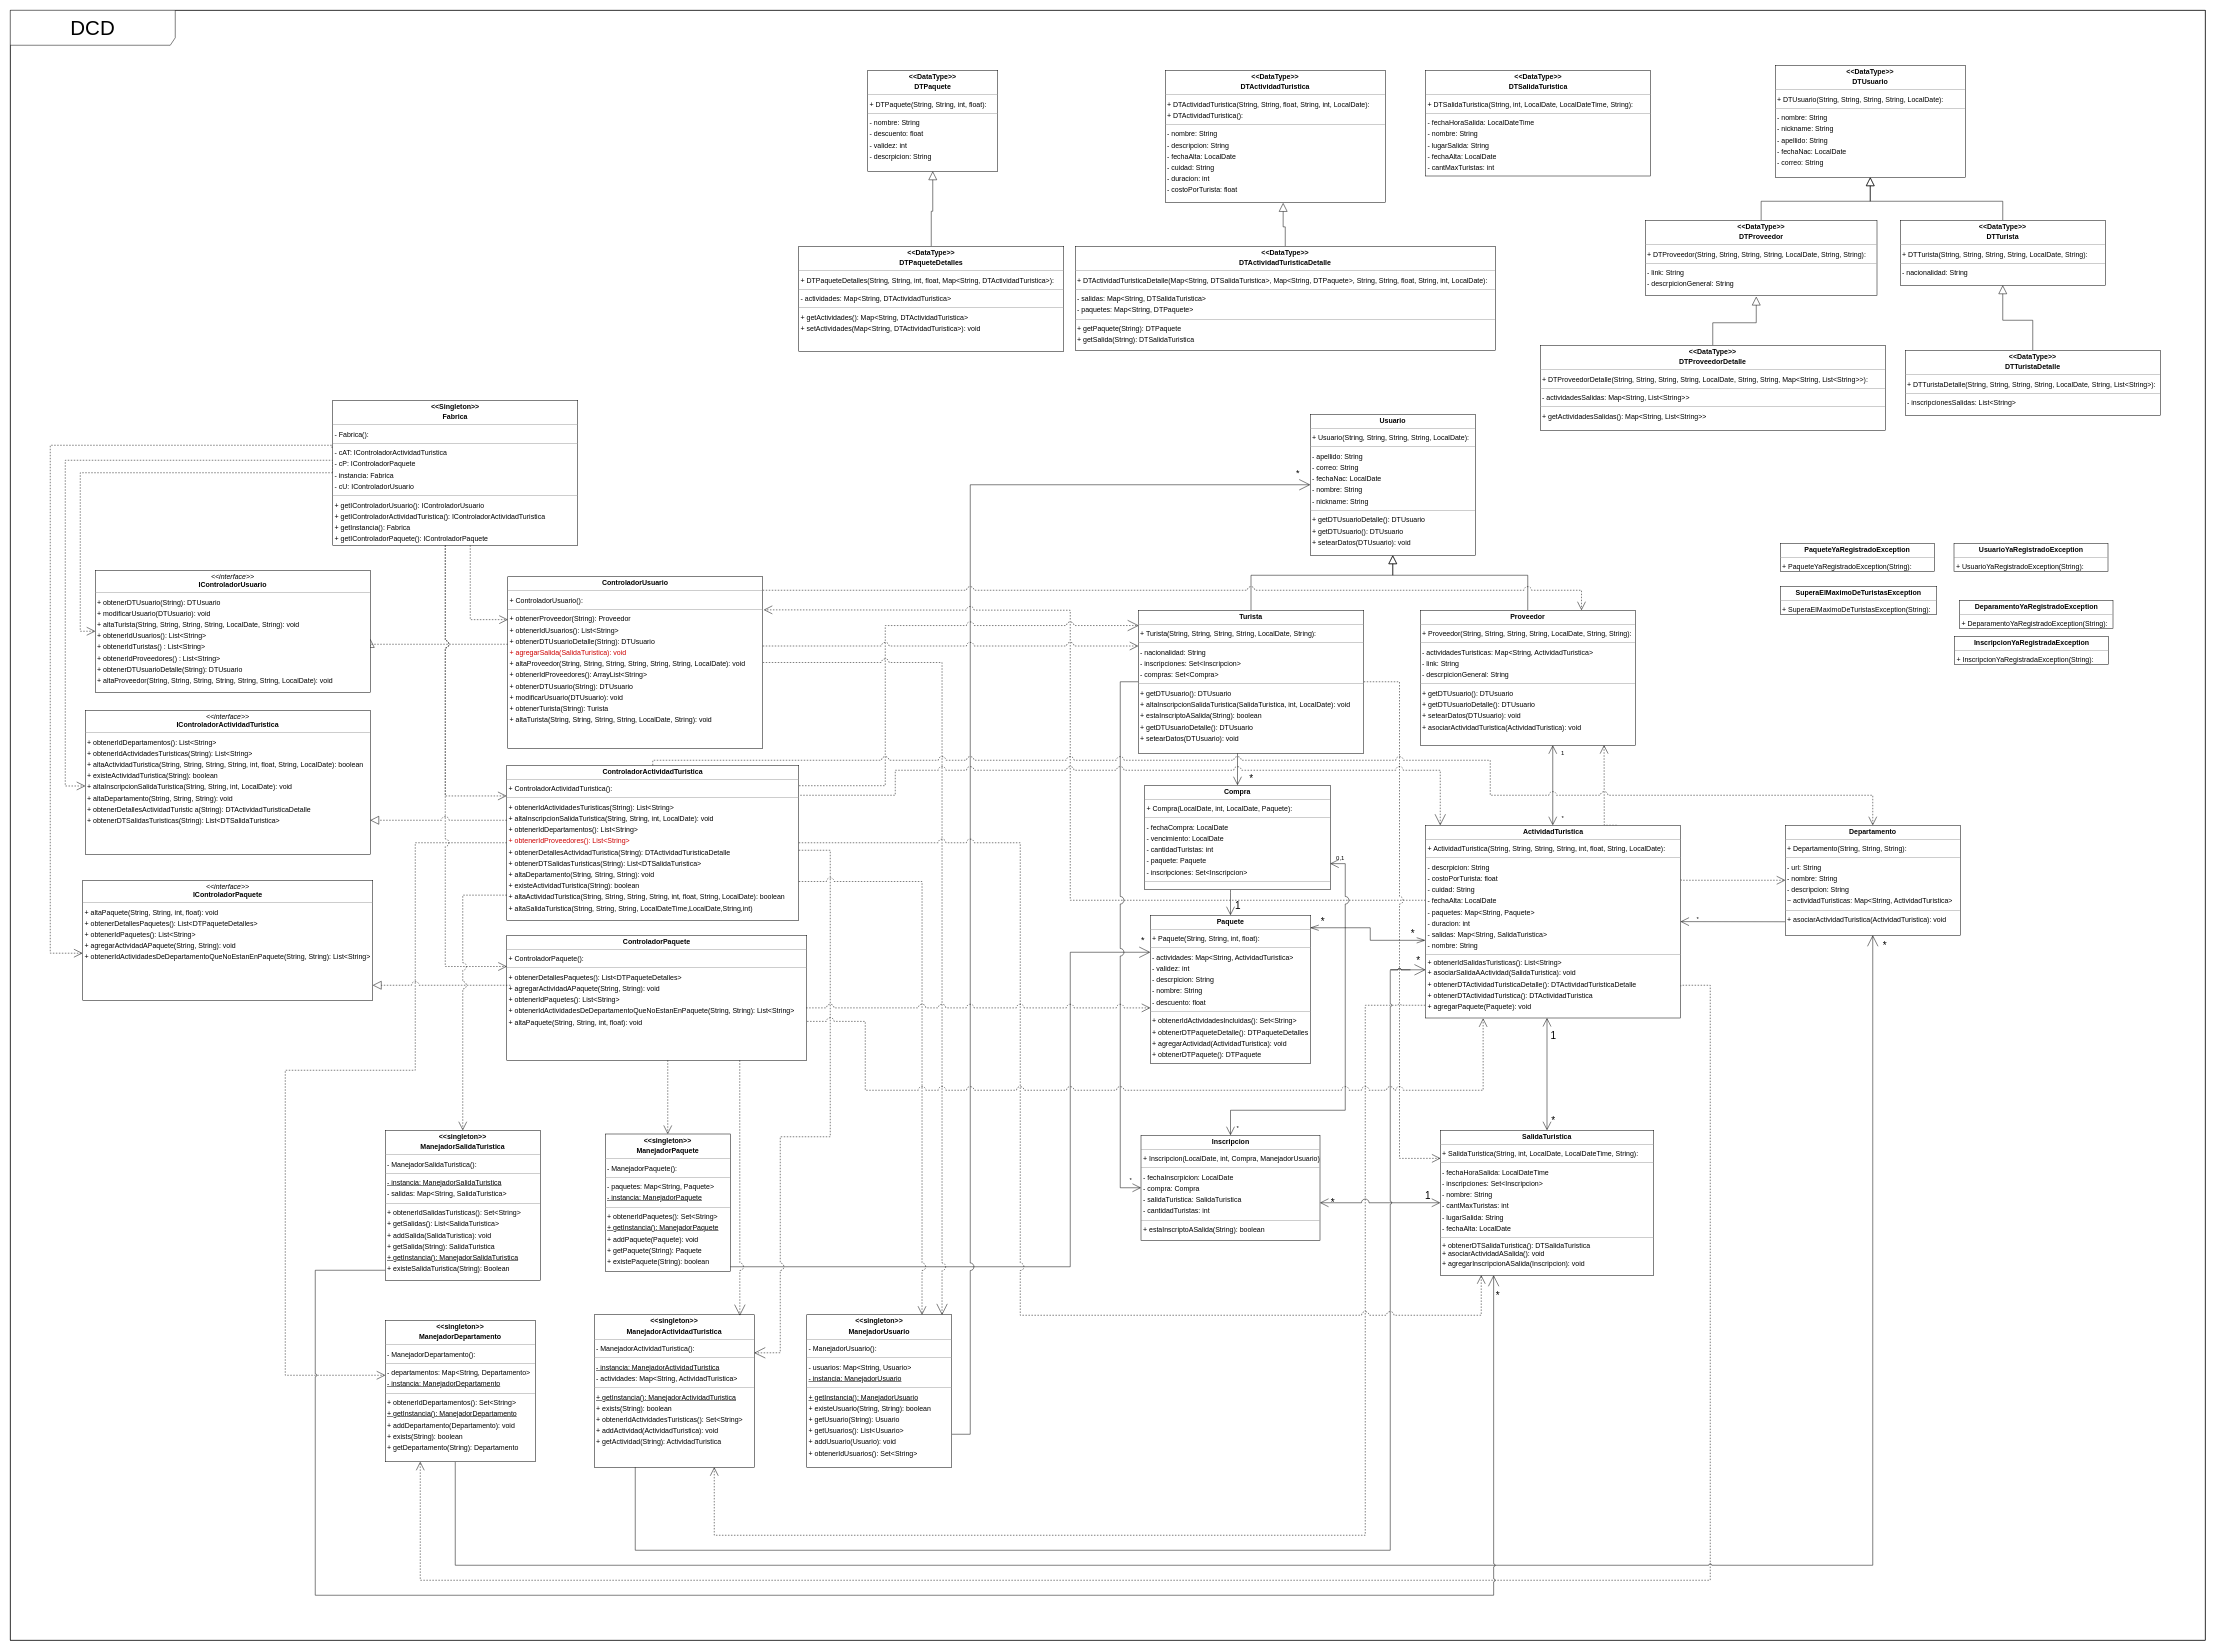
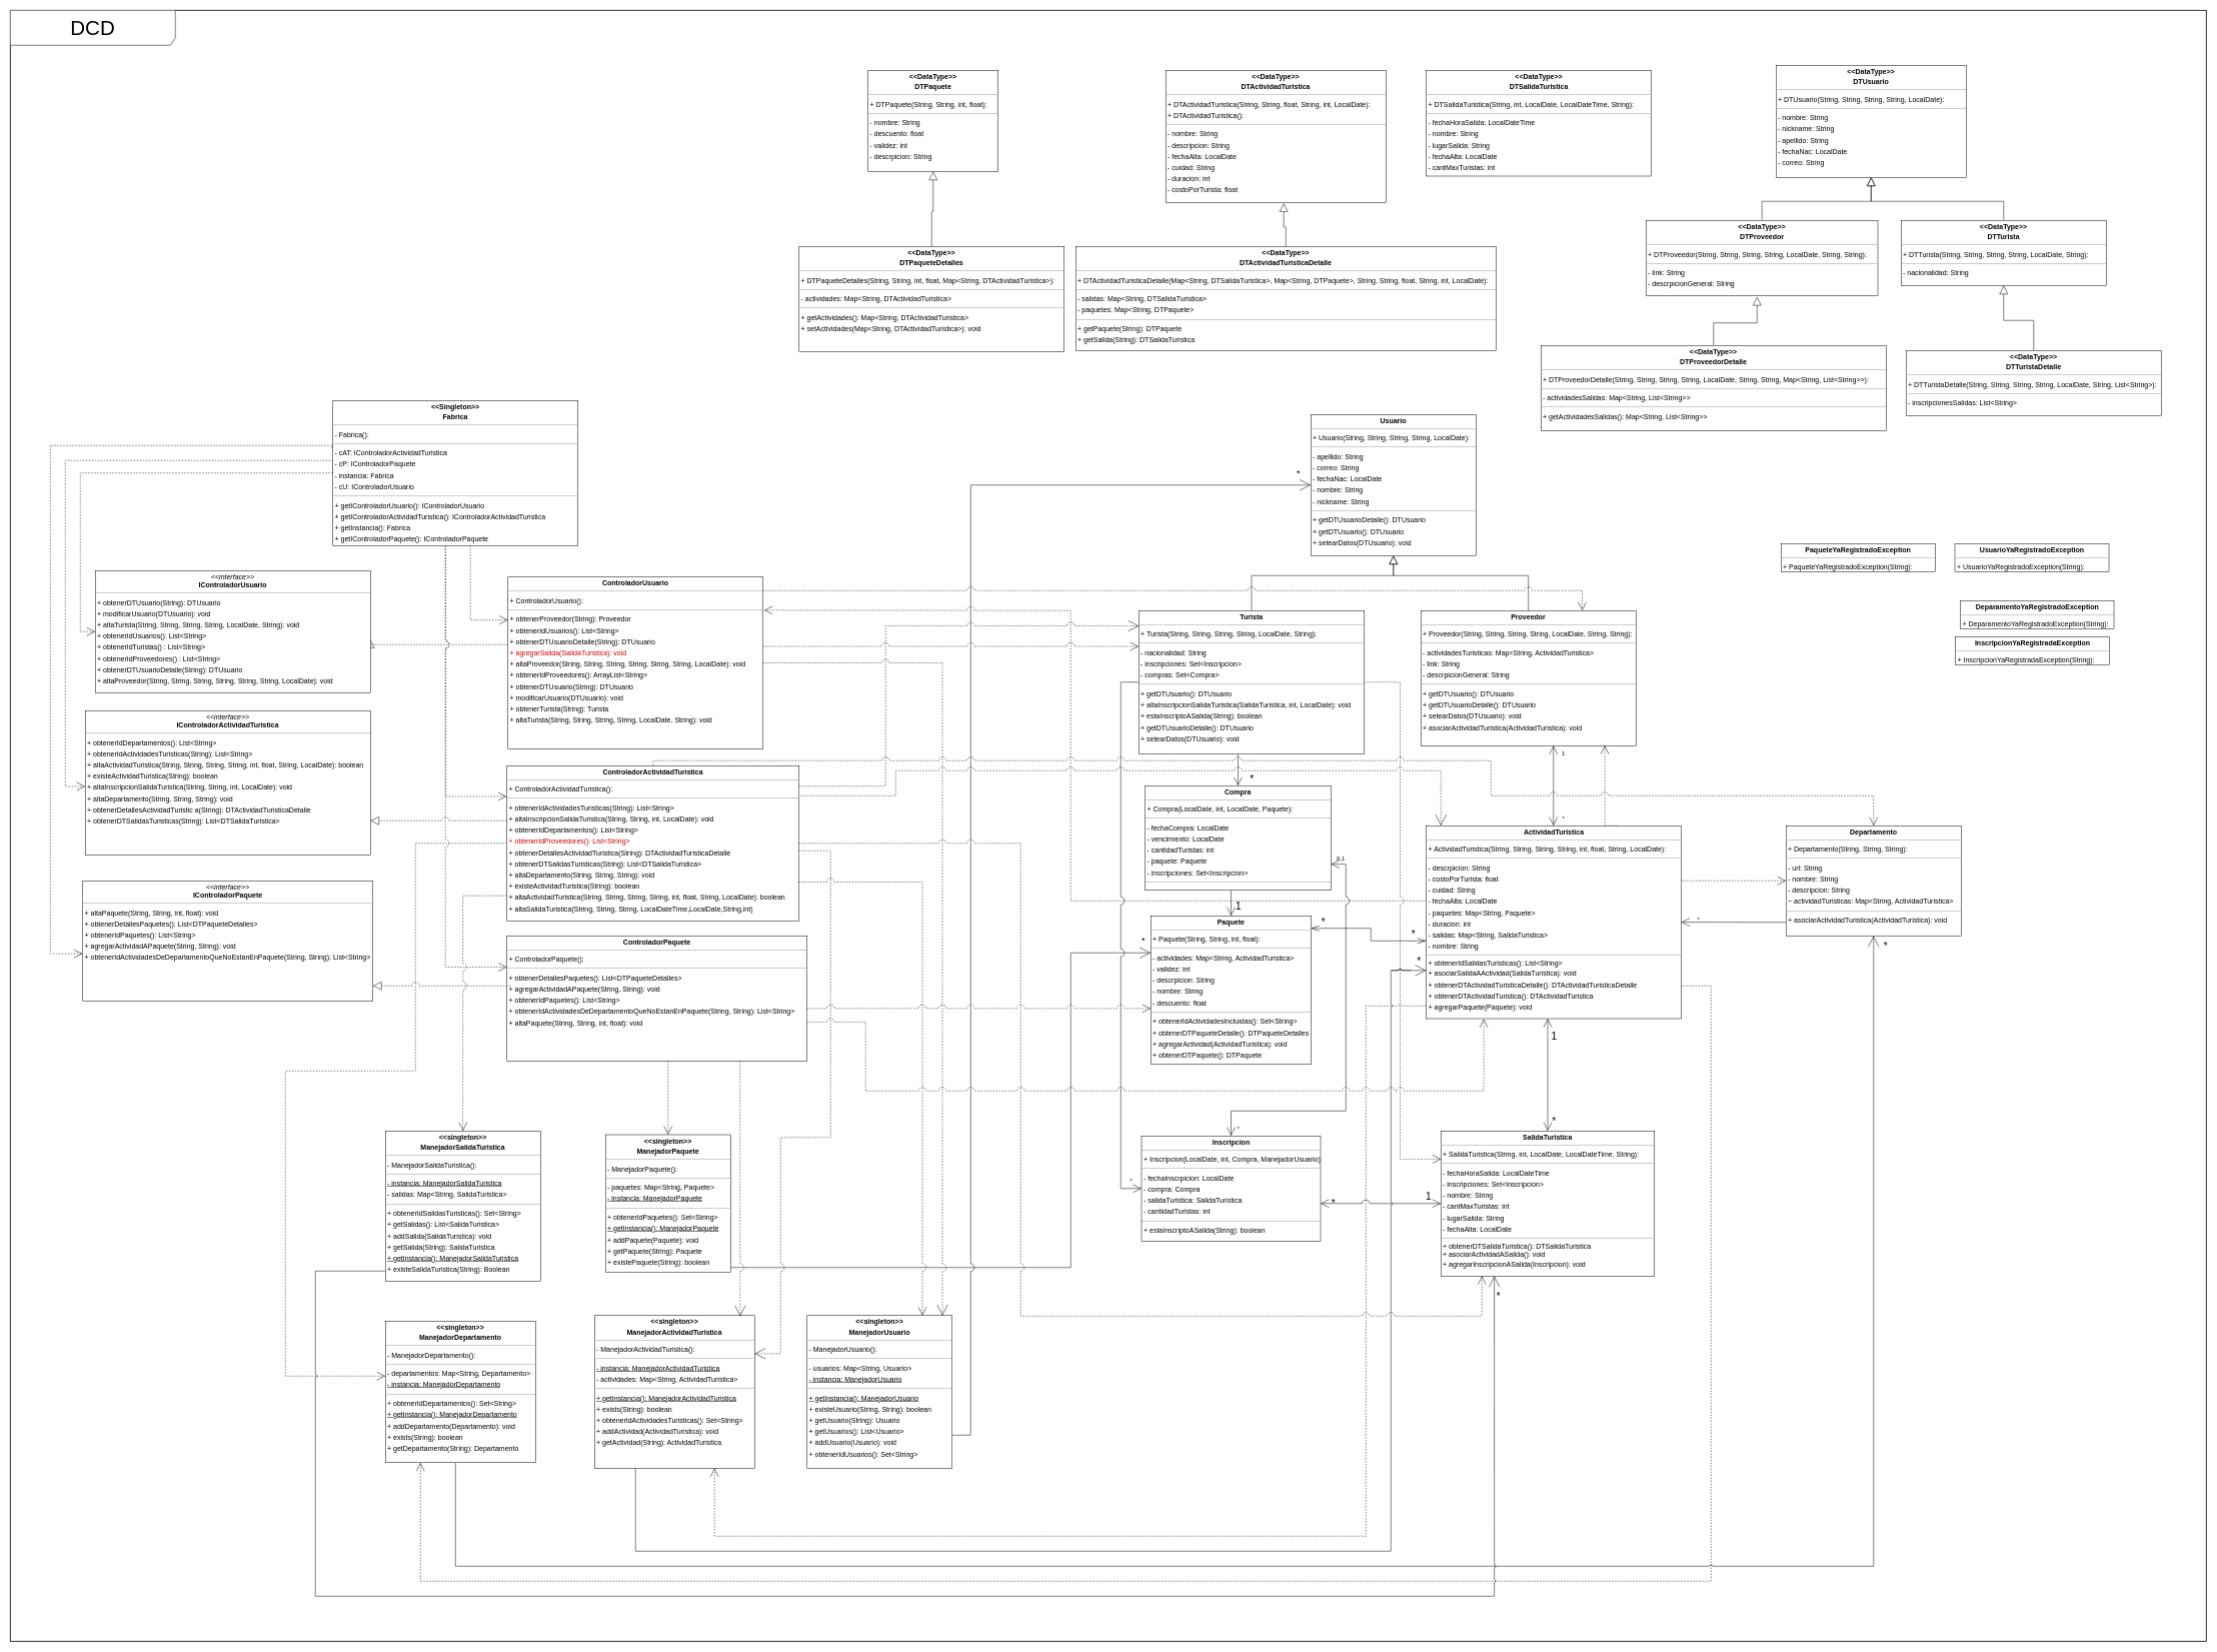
- <mxCell id="75" value="&lt;p style=&quot;margin:0px;margin-top:4px;text-align:center;&quot;&gt;&lt;b&gt;SuperaElMaximoDeTuristasException&lt;/b&gt;&lt;/p&gt;&lt;hr size=&quot;1&quot;/&gt;&lt;p style=&quot;margin:0 0 0 4px;line-height:1.6;&quot;&gt;+ SuperaElMaximoDeTuristasException(String): &lt;/p&gt;" style="verticalAlign=top;align=left;overflow=fill;fontSize=14;fontFamily=Helvetica;html=1;rounded=0;shadow=0;comic=0;labelBackgroundColor=none;strokeWidth=1;" parent="1" vertex="1"><mxGeometry x="3560" y="1172" width="313" height="56" as="geometry" /></mxCell>
